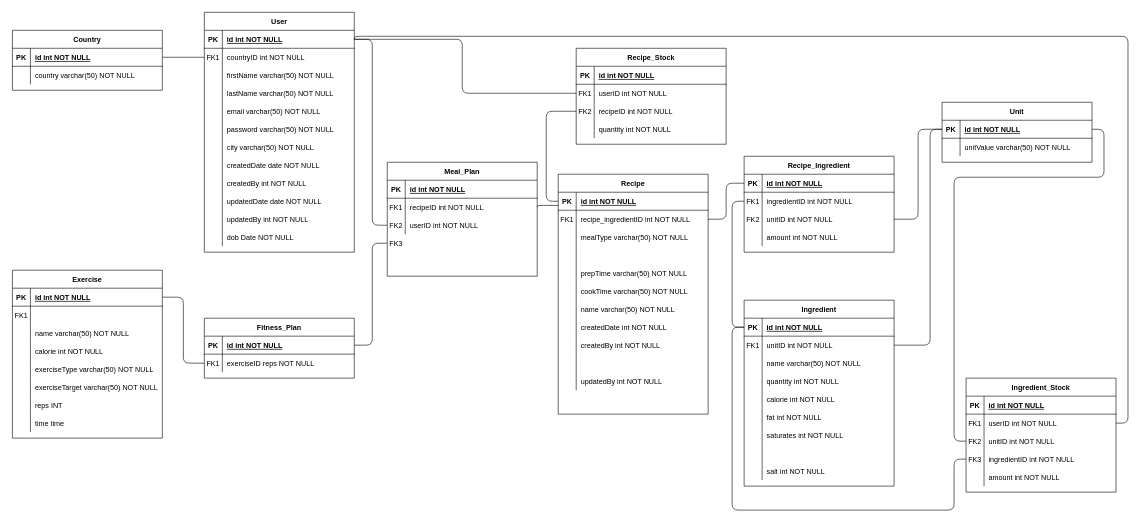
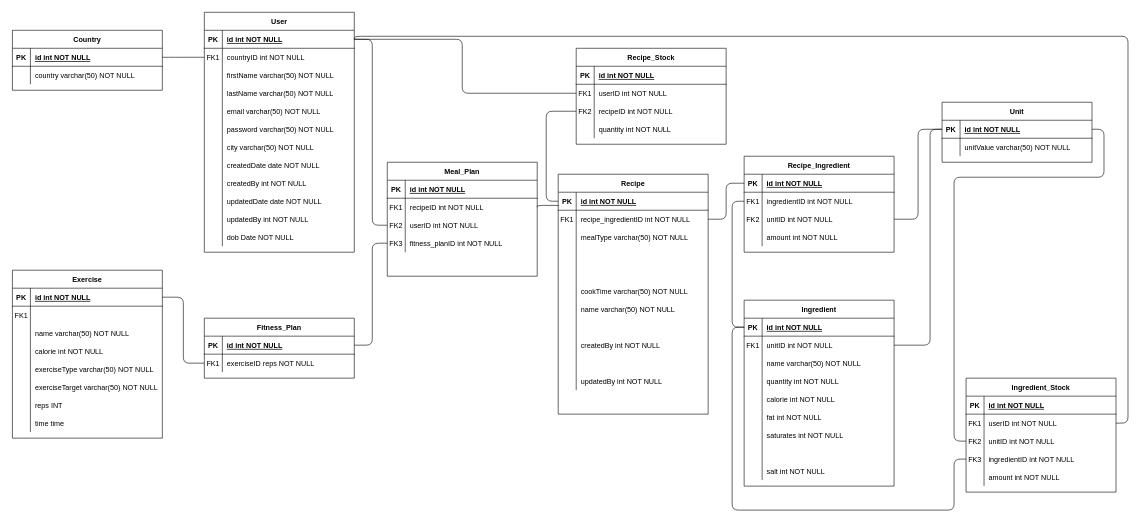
+ <mxCell id="151" value="fitness_planID int NOT NULL" style="shape=partialRectangle;overflow=hidden;connectable=0;fillColor=none;top=0;left=0;bottom=0;right=0;align=left;spacingLeft=6;" vertex="1" parent="149"><mxGeometry x="30" width="220" height="30" as="geometry" /></mxCell>
- <mxCell id="23" value="prepTime varchar(50) NOT NULL" style="shape=partialRectangle;overflow=hidden;connectable=0;fillColor=none;top=0;left=0;bottom=0;right=0;align=left;spacingLeft=6;" vertex="1" parent="21"><mxGeometry x="30" width="220" height="30" as="geometry" /></mxCell>
- <mxCell id="32" value="createdDate int NOT NULL" style="shape=partialRectangle;overflow=hidden;connectable=0;fillColor=none;top=0;left=0;bottom=0;right=0;align=left;spacingLeft=6;" vertex="1" parent="30"><mxGeometry x="30" width="220" height="30" as="geometry" /></mxCell>
